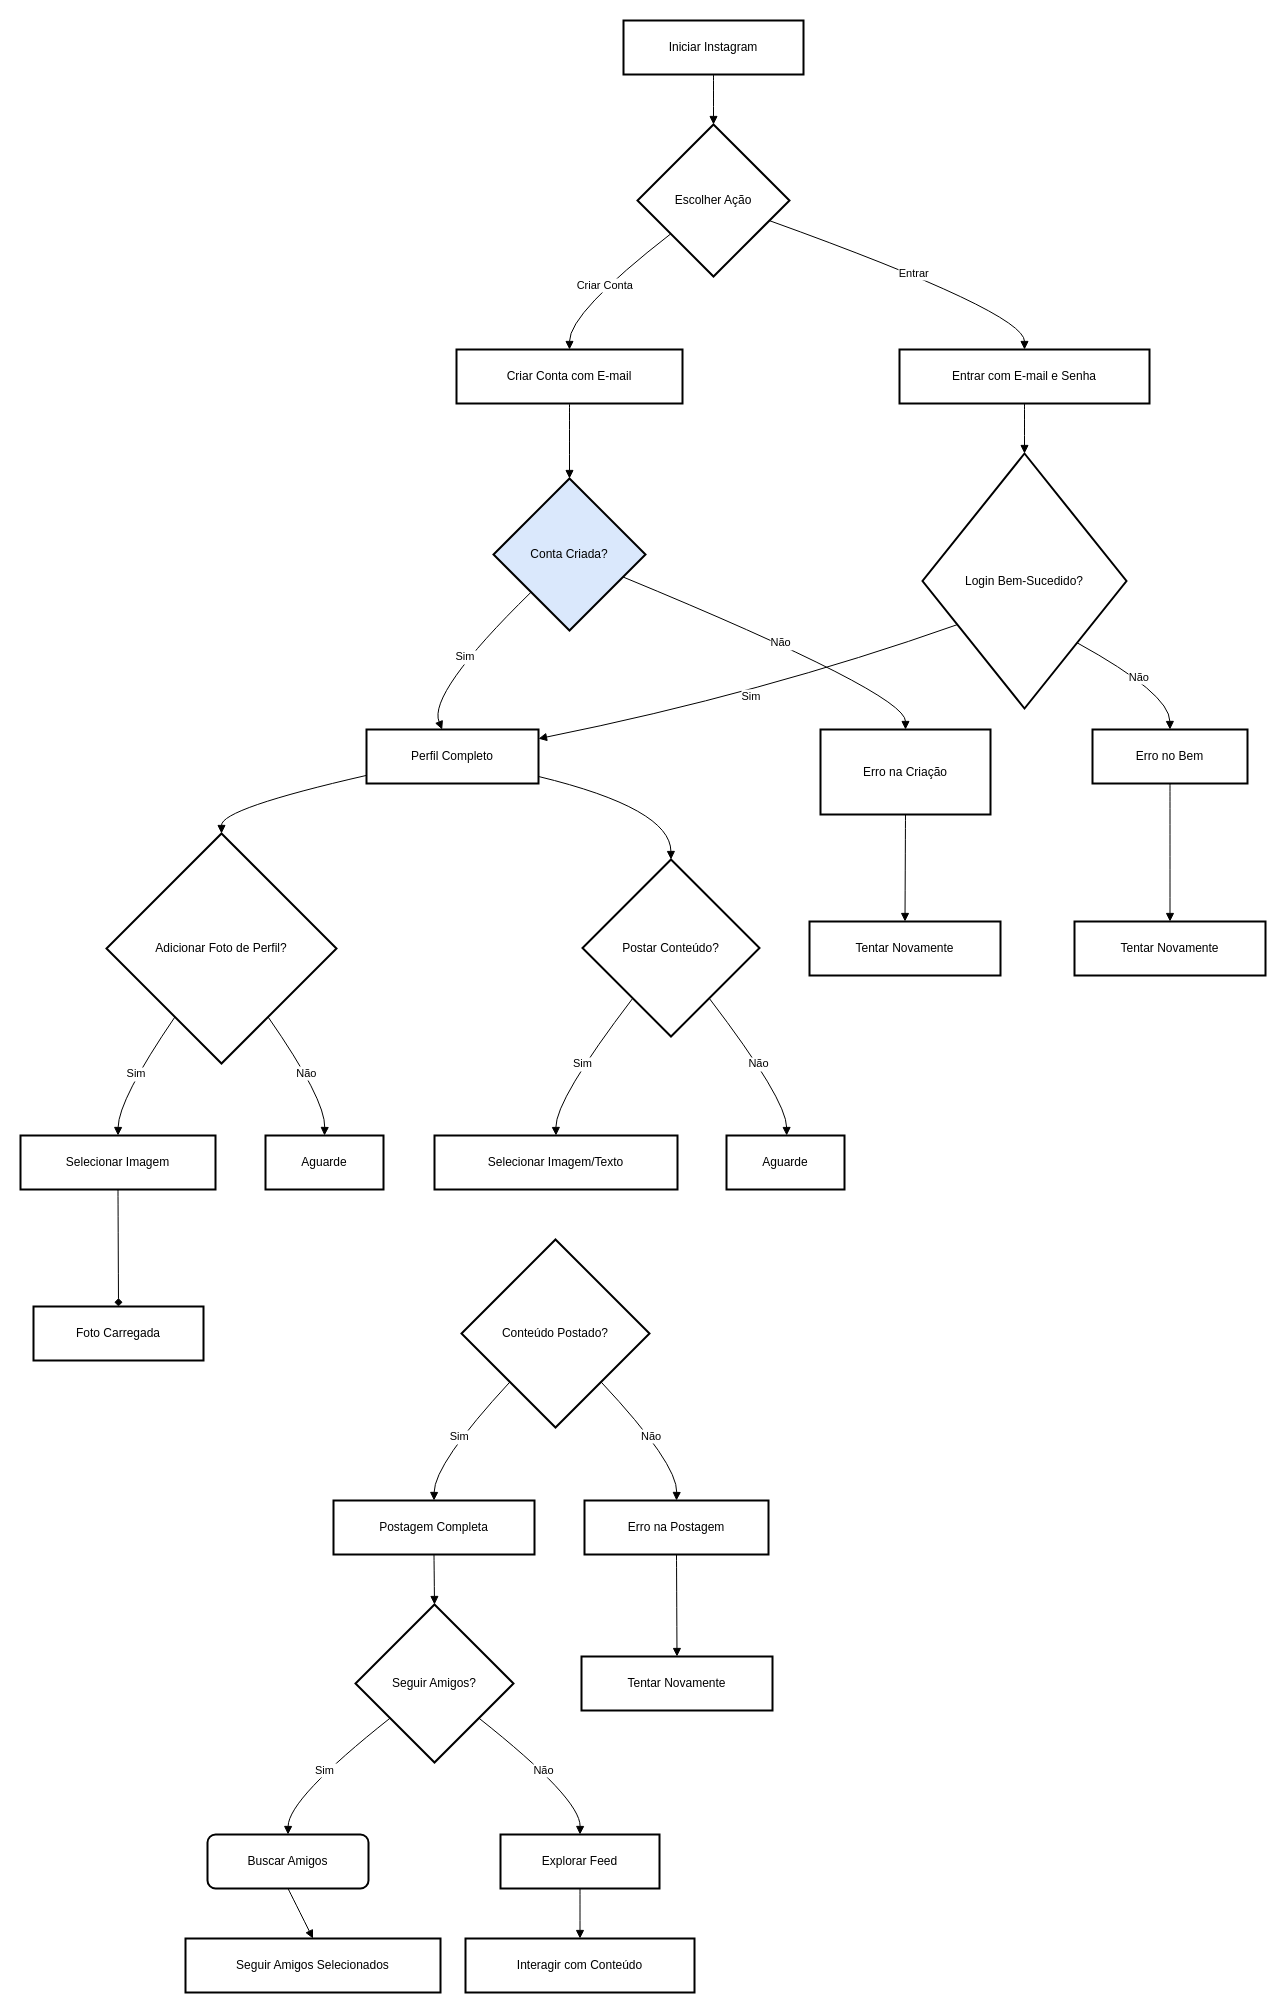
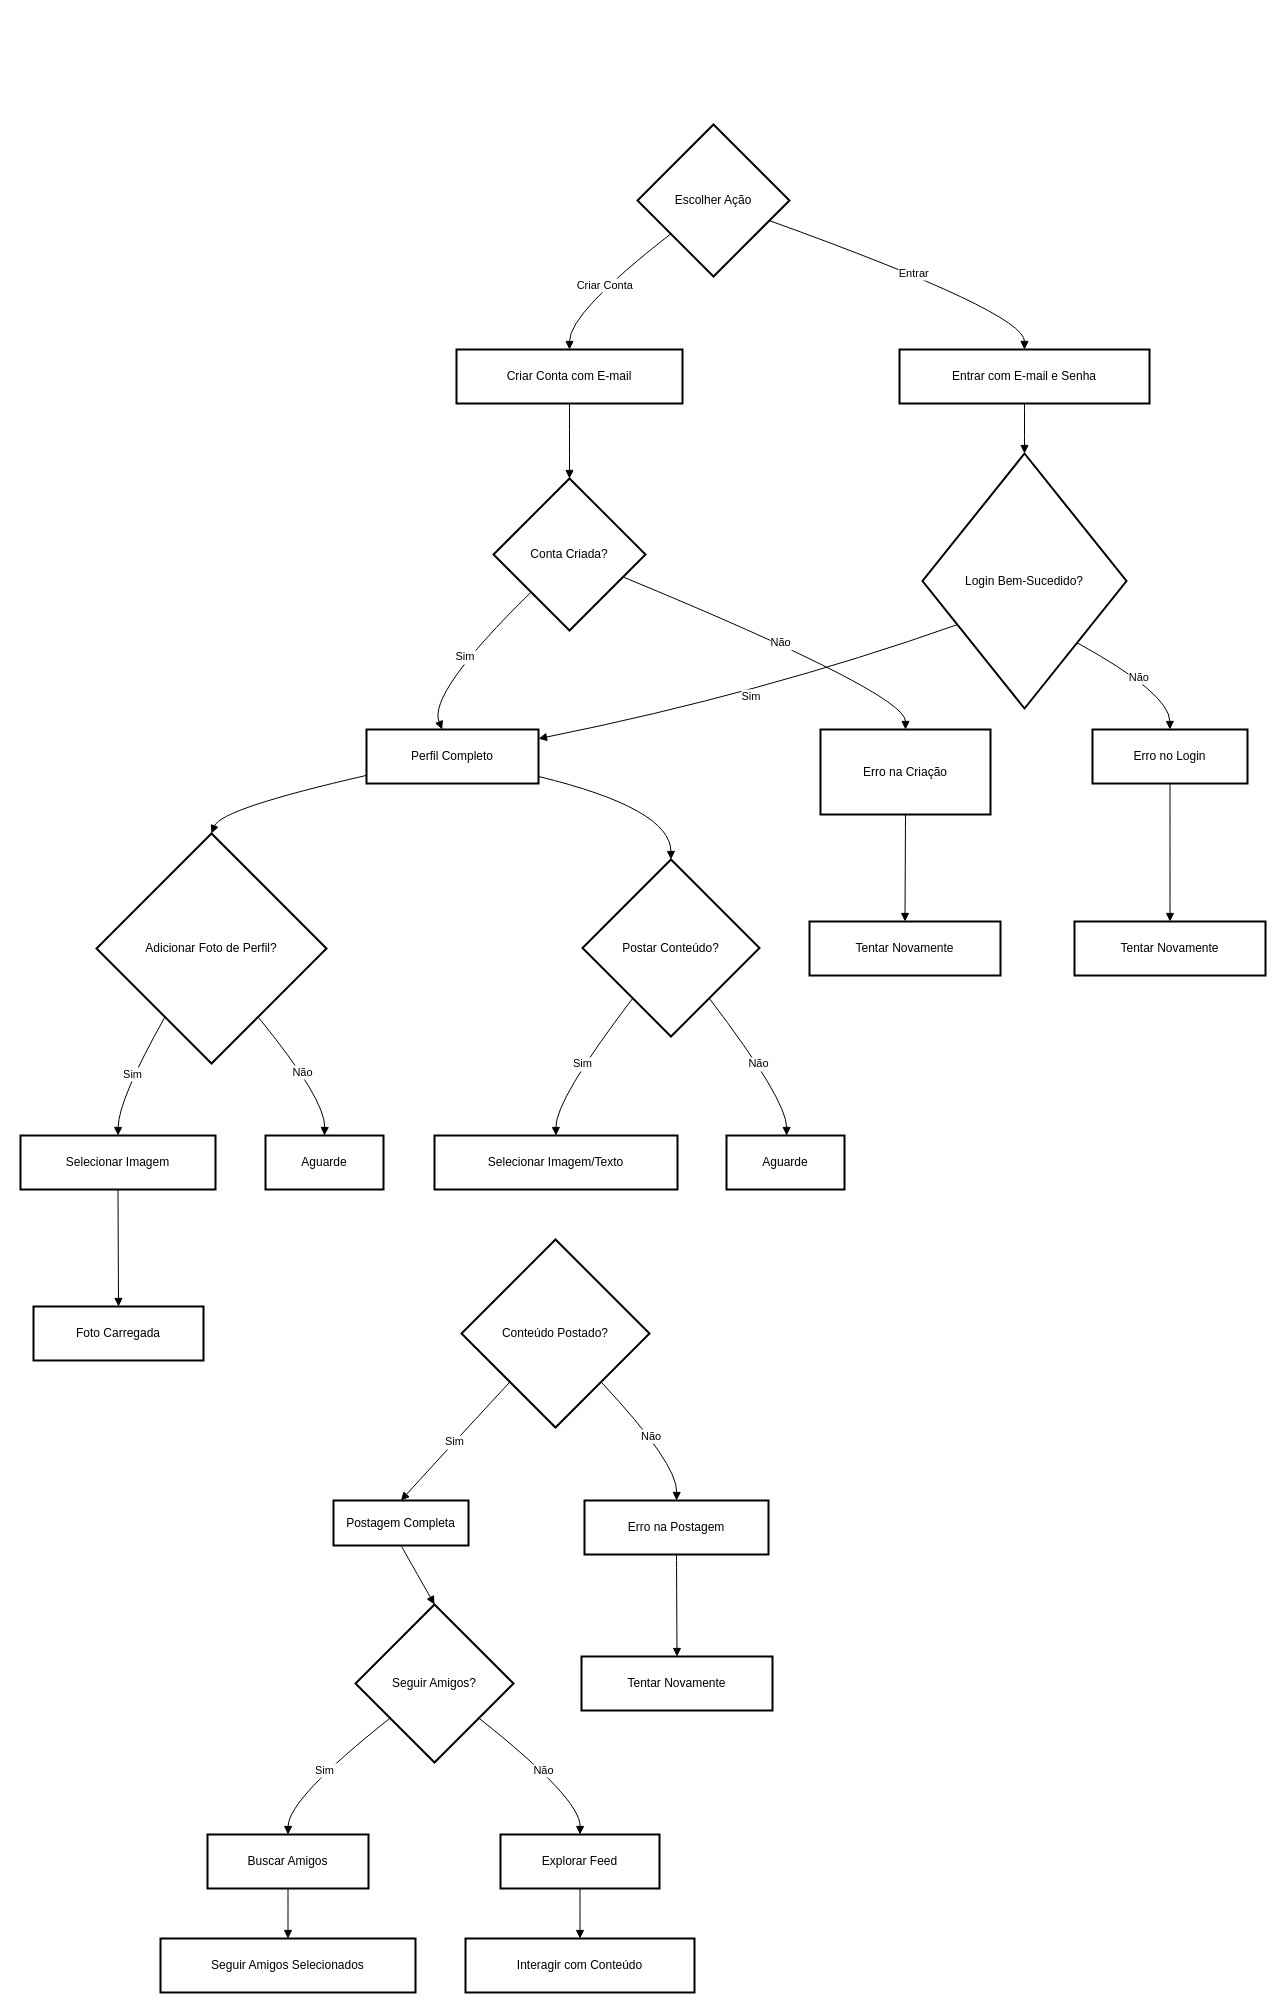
- <mxCell id="2" value="Iniciar Instagram" style="whiteSpace=wrap;strokeWidth=2;" vertex="1" parent="1"><mxGeometry x="623" y="20" width="180" height="54" as="geometry" /></mxCell>
- <mxCell id="29" value="" style="curved=1;startArrow=none;endArrow=block;exitX=0.5;exitY=1;entryX=0.5;entryY=0;" edge="1" parent="1" source="2" target="3"><mxGeometry relative="1" as="geometry"><Array as="points" /></mxGeometry></mxCell>
- <mxCell id="6" value="Conta Criada?" style="rhombus;strokeWidth=2;whiteSpace=wrap;fillColor=#dae8fc;" vertex="1" parent="1"><mxGeometry x="493" y="478" width="152" height="152" as="geometry" /></mxCell>
+ <mxCell id="6" value="Conta Criada?" style="rhombus;strokeWidth=2;whiteSpace=wrap;" vertex="1" parent="1"><mxGeometry x="493" y="478" width="152" height="152" as="geometry" /></mxCell>
- <mxCell id="10" value="Erro no Bem" style="whiteSpace=wrap;strokeWidth=2;" vertex="1" parent="1"><mxGeometry x="1092" y="729" width="155" height="54" as="geometry" /></mxCell>
+ <mxCell id="10" value="Erro no Login" style="whiteSpace=wrap;strokeWidth=2;" vertex="1" parent="1"><mxGeometry x="1092" y="729" width="155" height="54" as="geometry" /></mxCell>
- <mxCell id="11" value="Adicionar Foto de Perfil?" style="rhombus;strokeWidth=2;whiteSpace=wrap;" vertex="1" parent="1"><mxGeometry x="106" y="833" width="230" height="230" as="geometry" /></mxCell>
+ <mxCell id="11" value="Adicionar Foto de Perfil?" style="rhombus;strokeWidth=2;whiteSpace=wrap;" vertex="1" parent="1"><mxGeometry x="96" y="833" width="230" height="230" as="geometry" /></mxCell>
- <mxCell id="41" value="" style="curved=1;startArrow=none;endArrow=diamond;exitX=0.5;exitY=1;entryX=0.5;entryY=0;" edge="1" parent="1" source="12" target="14"><mxGeometry relative="1" as="geometry"><Array as="points" /></mxGeometry></mxCell>
+ <mxCell id="41" value="" style="curved=1;startArrow=none;endArrow=block;exitX=0.5;exitY=1;entryX=0.5;entryY=0;" edge="1" parent="1" source="12" target="14"><mxGeometry relative="1" as="geometry"><Array as="points" /></mxGeometry></mxCell>
- <mxCell id="19" value="Postagem Completa" style="whiteSpace=wrap;strokeWidth=2;" vertex="1" parent="1"><mxGeometry x="333" y="1500" width="201" height="54" as="geometry" /></mxCell>
+ <mxCell id="19" value="Postagem Completa" style="whiteSpace=wrap;strokeWidth=2;" vertex="1" parent="1"><mxGeometry x="333" y="1500" width="135" height="45" as="geometry" /></mxCell>
- <mxCell id="22" value="Buscar Amigos" style="whiteSpace=wrap;strokeWidth=2;rounded=1;" vertex="1" parent="1"><mxGeometry x="207" y="1834" width="161" height="54" as="geometry" /></mxCell>
+ <mxCell id="22" value="Buscar Amigos" style="whiteSpace=wrap;strokeWidth=2;" vertex="1" parent="1"><mxGeometry x="207" y="1834" width="161" height="54" as="geometry" /></mxCell>
- <mxCell id="24" value="Seguir Amigos Selecionados" style="whiteSpace=wrap;strokeWidth=2;" vertex="1" parent="1"><mxGeometry x="185" y="1938" width="255" height="54" as="geometry" /></mxCell>
+ <mxCell id="24" value="Seguir Amigos Selecionados" style="whiteSpace=wrap;strokeWidth=2;" vertex="1" parent="1"><mxGeometry x="160" y="1938" width="255" height="54" as="geometry" /></mxCell>
